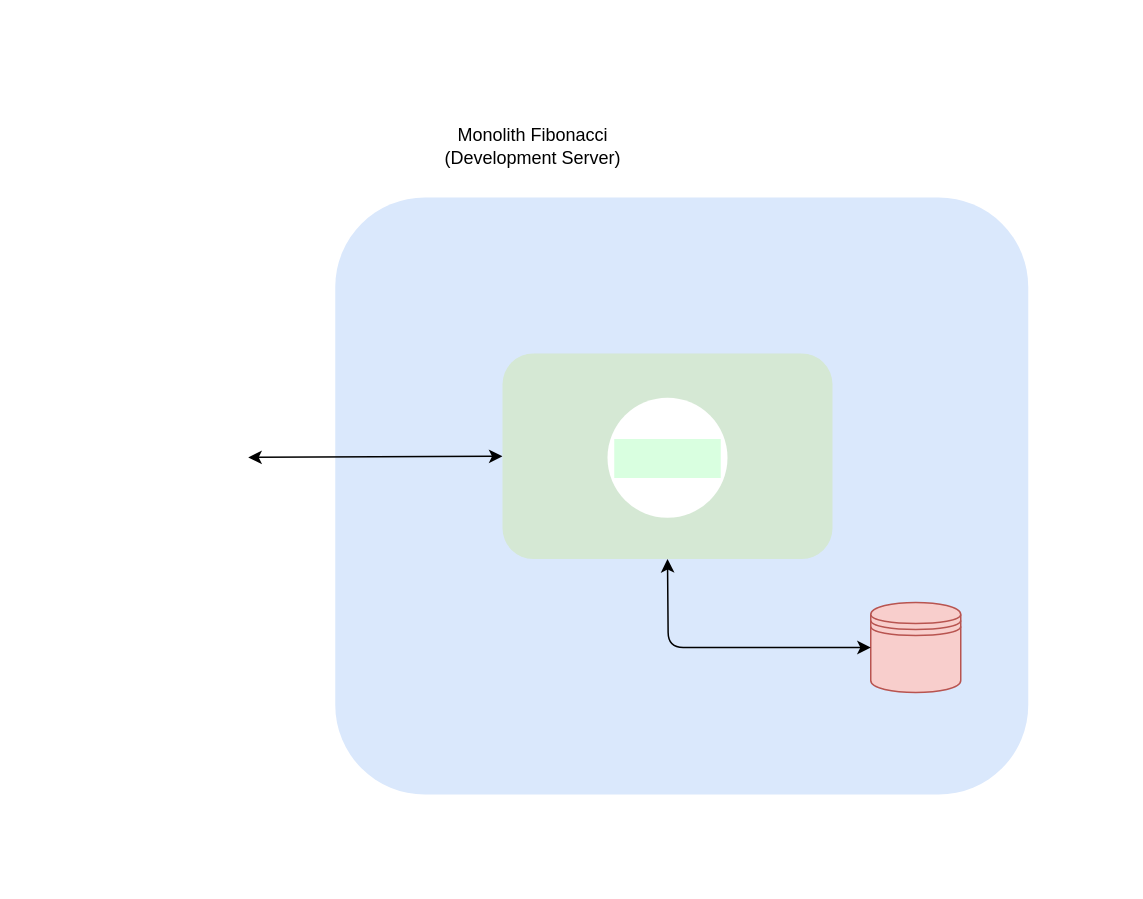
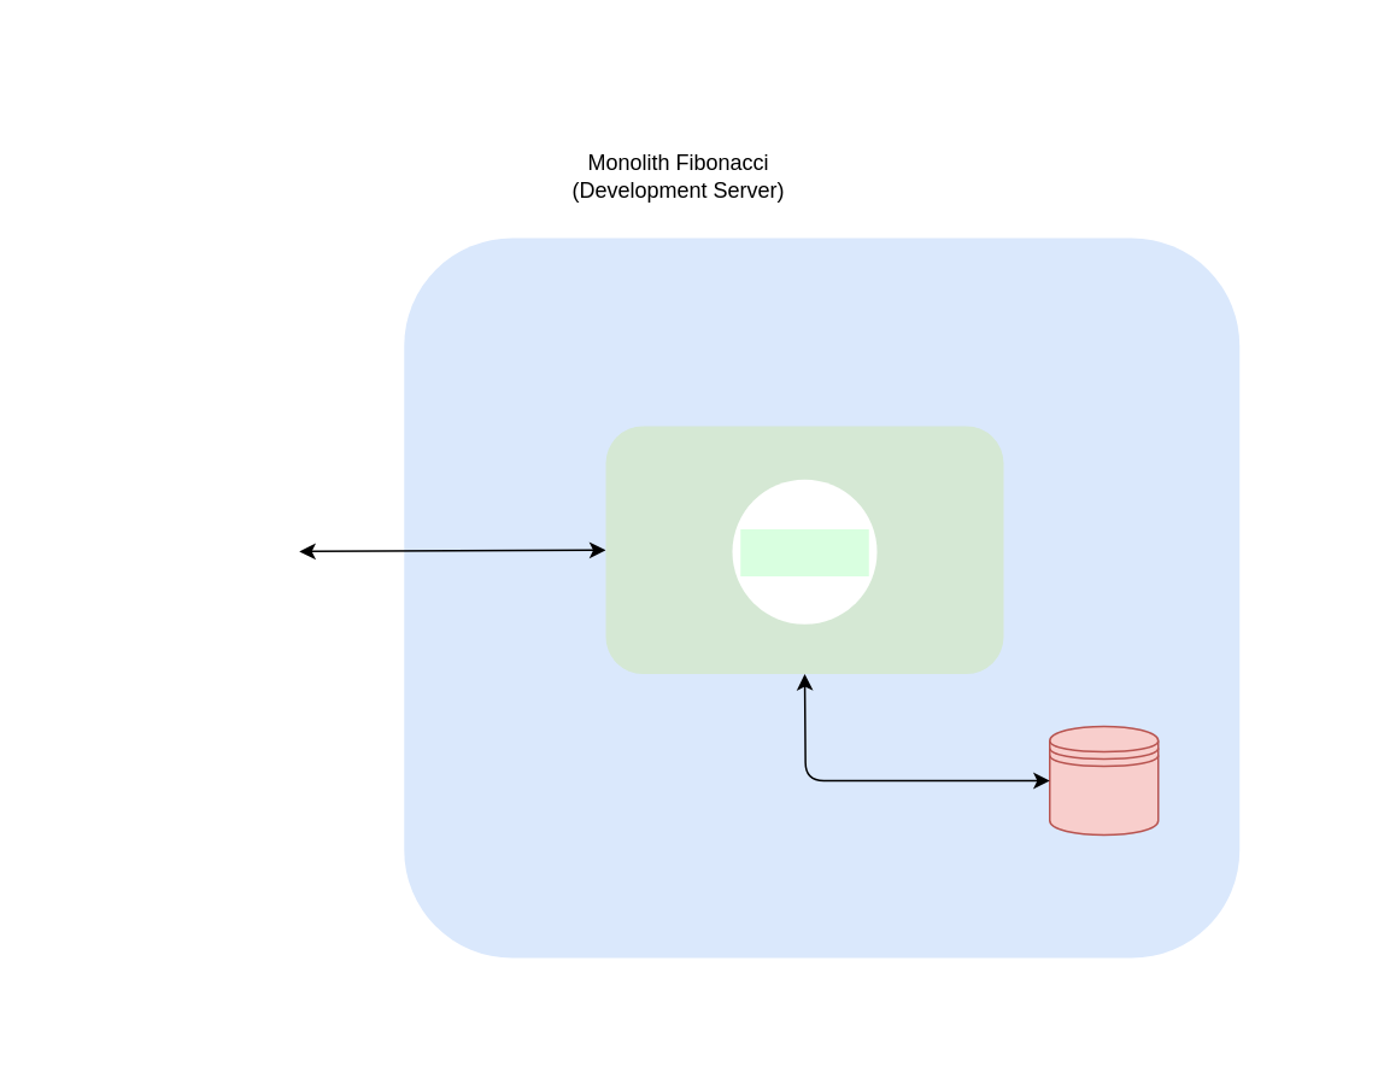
- <mxCell id="4" value="Monolith Fibonacci&lt;br&gt;&lt;div&gt;(Development Server)&lt;/div&gt;" style="text;html=1;strokeColor=none;fillColor=none;align=center;verticalAlign=middle;whiteSpace=wrap;rounded=0;" parent="1" vertex="1"><mxGeometry x="284.5" y="87" width="140" height="20" as="geometry" /></mxCell>
+ <mxCell id="4" value="Monolith Fibonacci&lt;br&gt;&lt;div&gt;(Development Server)&lt;/div&gt;" style="text;html=1;strokeColor=none;fillColor=none;align=center;verticalAlign=middle;whiteSpace=wrap;rounded=0;" parent="1" vertex="1"><mxGeometry x="304.5" y="87" width="140" height="20" as="geometry" /></mxCell>
